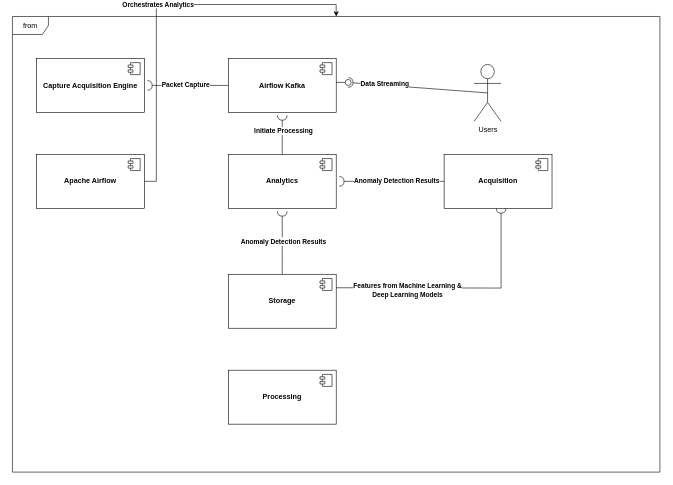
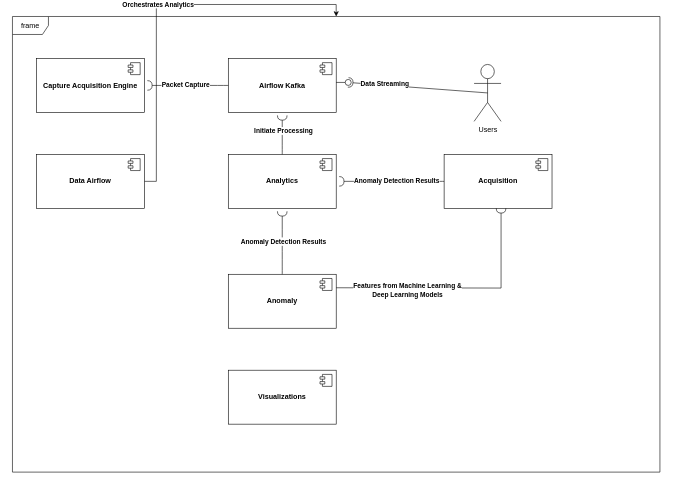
- <mxCell id="2" value="from" style="shape=umlFrame;whiteSpace=wrap;html=1;pointerEvents=0;" parent="1" vertex="1"><mxGeometry x="20" y="20" width="1080" height="760" as="geometry" /></mxCell>
+ <mxCell id="2" value="frame" style="shape=umlFrame;whiteSpace=wrap;html=1;pointerEvents=0;" parent="1" vertex="1"><mxGeometry x="20" y="20" width="1080" height="760" as="geometry" /></mxCell>
- <mxCell id="10" value="&lt;b&gt;Apache Airflow&lt;/b&gt;" style="html=1;dropTarget=0;whiteSpace=wrap;" parent="1" vertex="1"><mxGeometry x="60" y="250" width="180" height="90" as="geometry" /></mxCell>
+ <mxCell id="10" value="&lt;b&gt;Data Airflow&lt;/b&gt;" style="html=1;dropTarget=0;whiteSpace=wrap;" parent="1" vertex="1"><mxGeometry x="60" y="250" width="180" height="90" as="geometry" /></mxCell>
- <mxCell id="12" value="&lt;b&gt;Storage&lt;/b&gt;" style="html=1;dropTarget=0;whiteSpace=wrap;" parent="1" vertex="1"><mxGeometry x="380" y="450" width="180" height="90" as="geometry" /></mxCell>
+ <mxCell id="12" value="&lt;b&gt;Anomaly&lt;/b&gt;" style="html=1;dropTarget=0;whiteSpace=wrap;" parent="1" vertex="1"><mxGeometry x="380" y="450" width="180" height="90" as="geometry" /></mxCell>
- <mxCell id="17" value="&lt;b&gt;Processing&lt;/b&gt;" style="html=1;dropTarget=0;whiteSpace=wrap;" parent="1" vertex="1"><mxGeometry x="380" y="610" width="180" height="90" as="geometry" /></mxCell>
+ <mxCell id="17" value="&lt;b&gt;Visualizations&lt;/b&gt;" style="html=1;dropTarget=0;whiteSpace=wrap;" parent="1" vertex="1"><mxGeometry x="380" y="610" width="180" height="90" as="geometry" /></mxCell>
